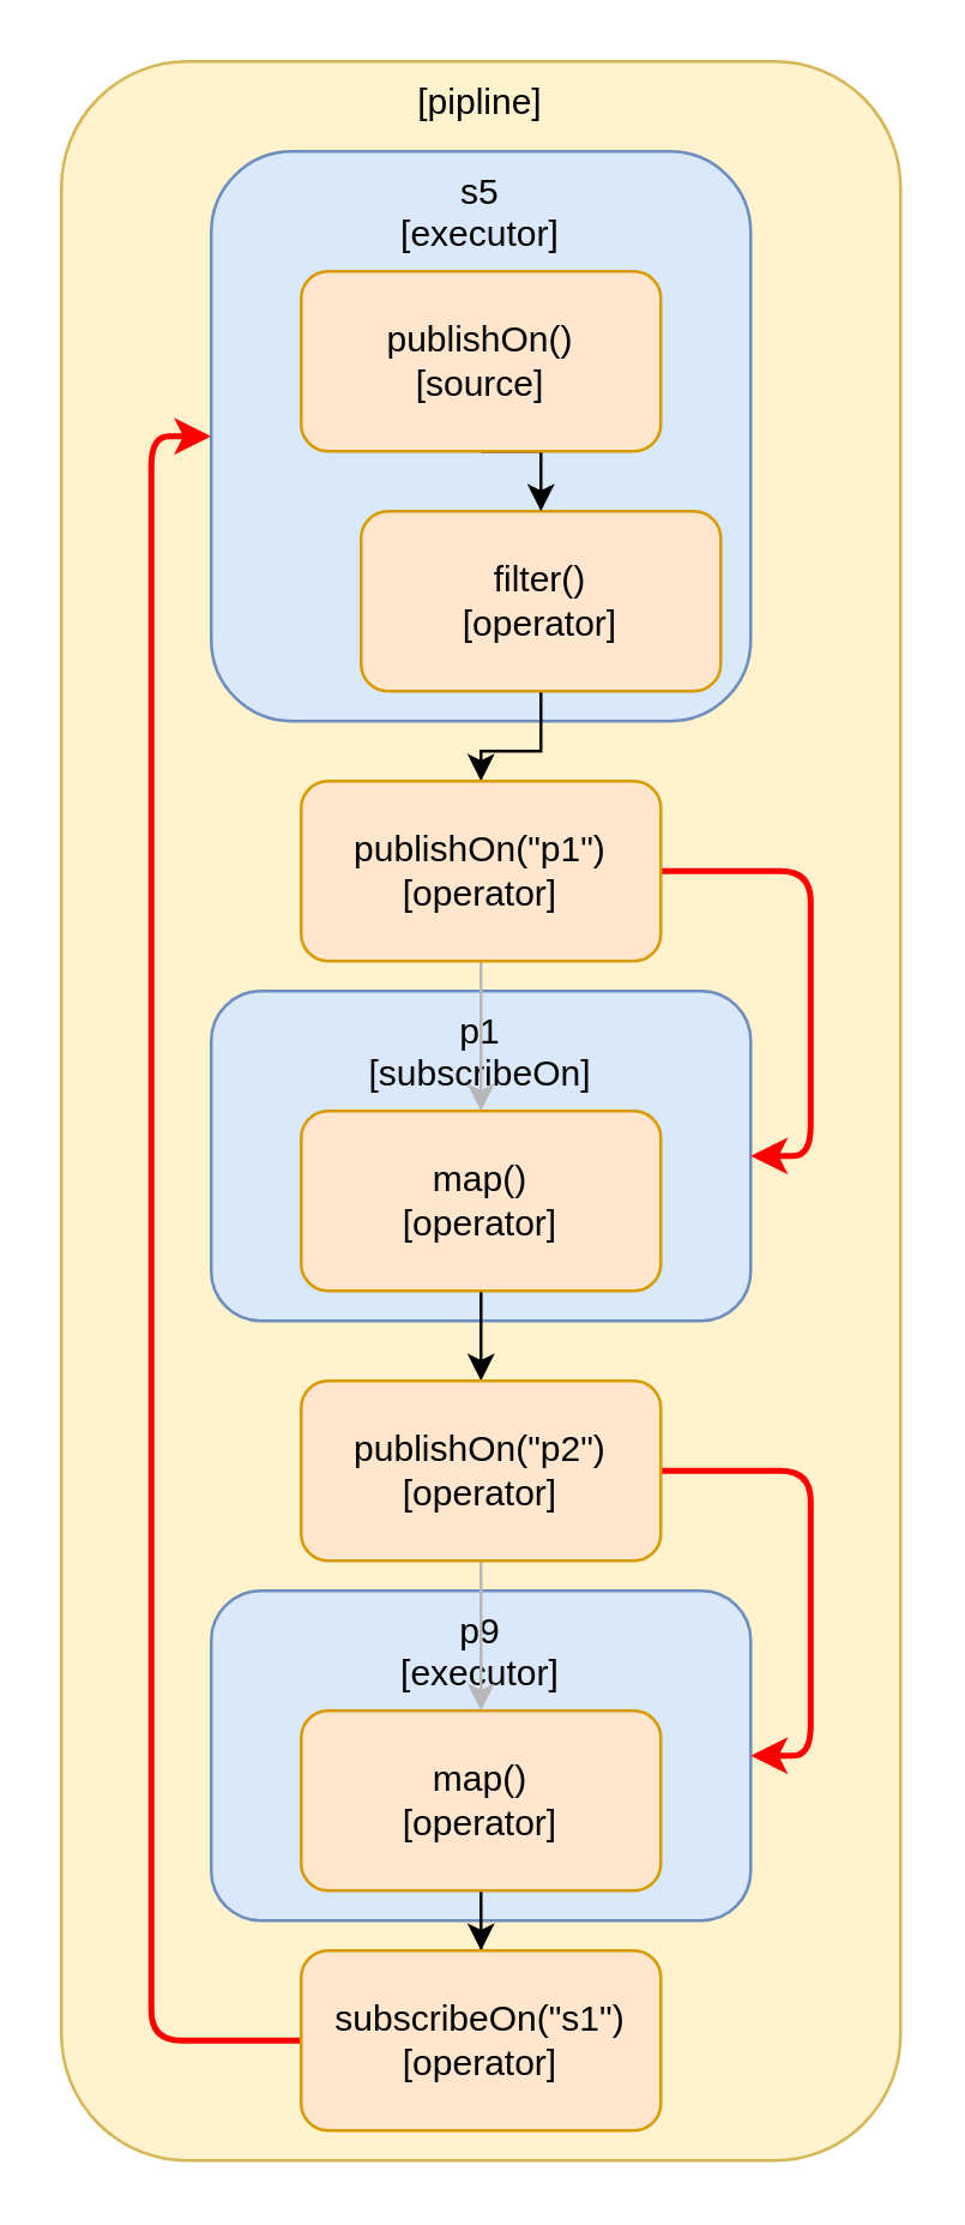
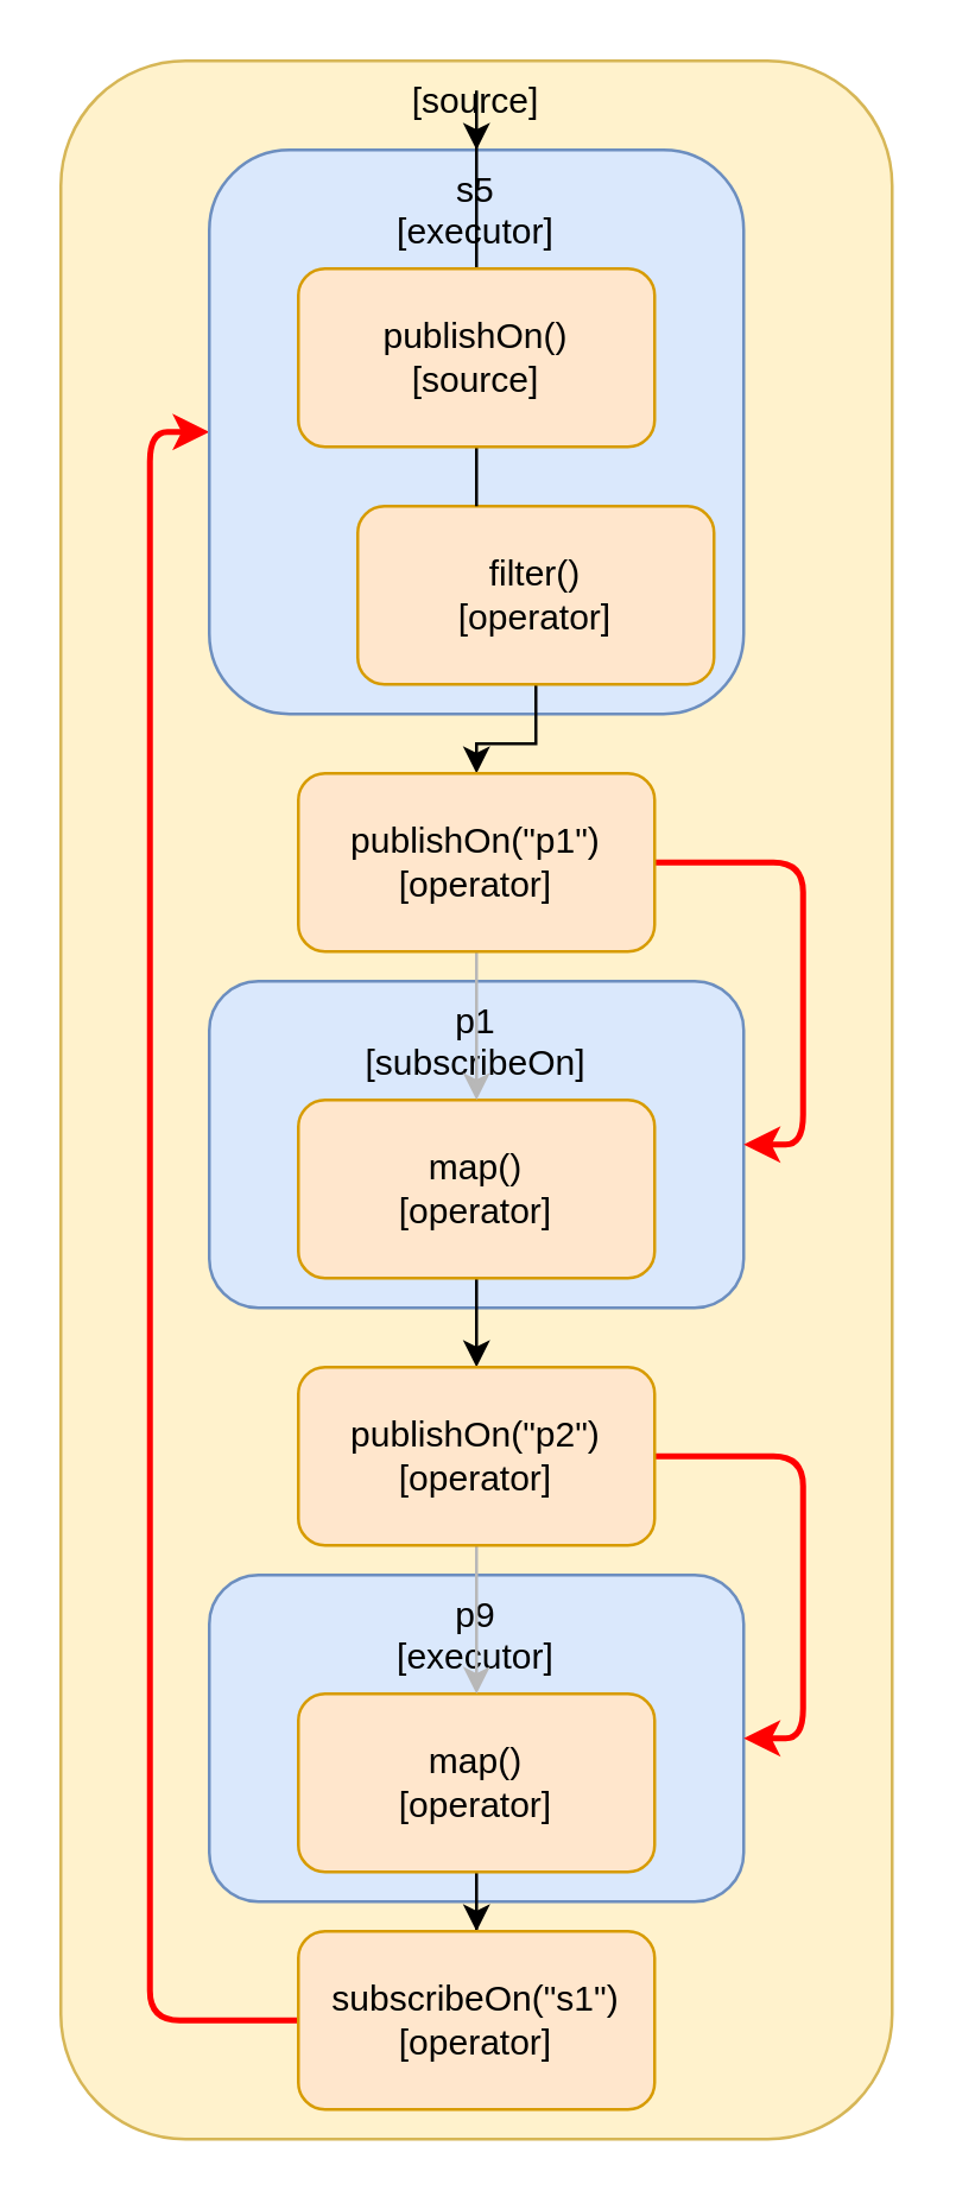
- <mxCell id="2" value="[pipline]" style="rounded=1;whiteSpace=wrap;html=1;fillColor=#fff2cc;strokeColor=#d6b656;verticalAlign=top;" parent="1" vertex="1"><mxGeometry x="20" y="20" width="280" height="700" as="geometry" /></mxCell>
+ <mxCell id="2" value="[source]" style="rounded=1;whiteSpace=wrap;html=1;fillColor=#fff2cc;strokeColor=#d6b656;verticalAlign=top;" parent="1" vertex="1"><mxGeometry x="20" y="20" width="280" height="700" as="geometry" /></mxCell>
- <mxCell id="9" style="edgeStyle=orthogonalEdgeStyle;rounded=0;orthogonalLoop=1;jettySize=auto;html=1;exitX=0.5;exitY=1;exitDx=0;exitDy=0;entryX=0.5;entryY=0;entryDx=0;entryDy=0;" edge="1" parent="1" source="10" target="8"><mxGeometry relative="1" as="geometry" /></mxCell>
+ <mxCell id="9" style="edgeStyle=orthogonalEdgeStyle;rounded=0;orthogonalLoop=1;jettySize=auto;html=1;exitX=0.5;exitY=1;exitDx=0;exitDy=0;" edge="1" parent="1" source="10" target="6"><mxGeometry relative="1" as="geometry" /></mxCell>
